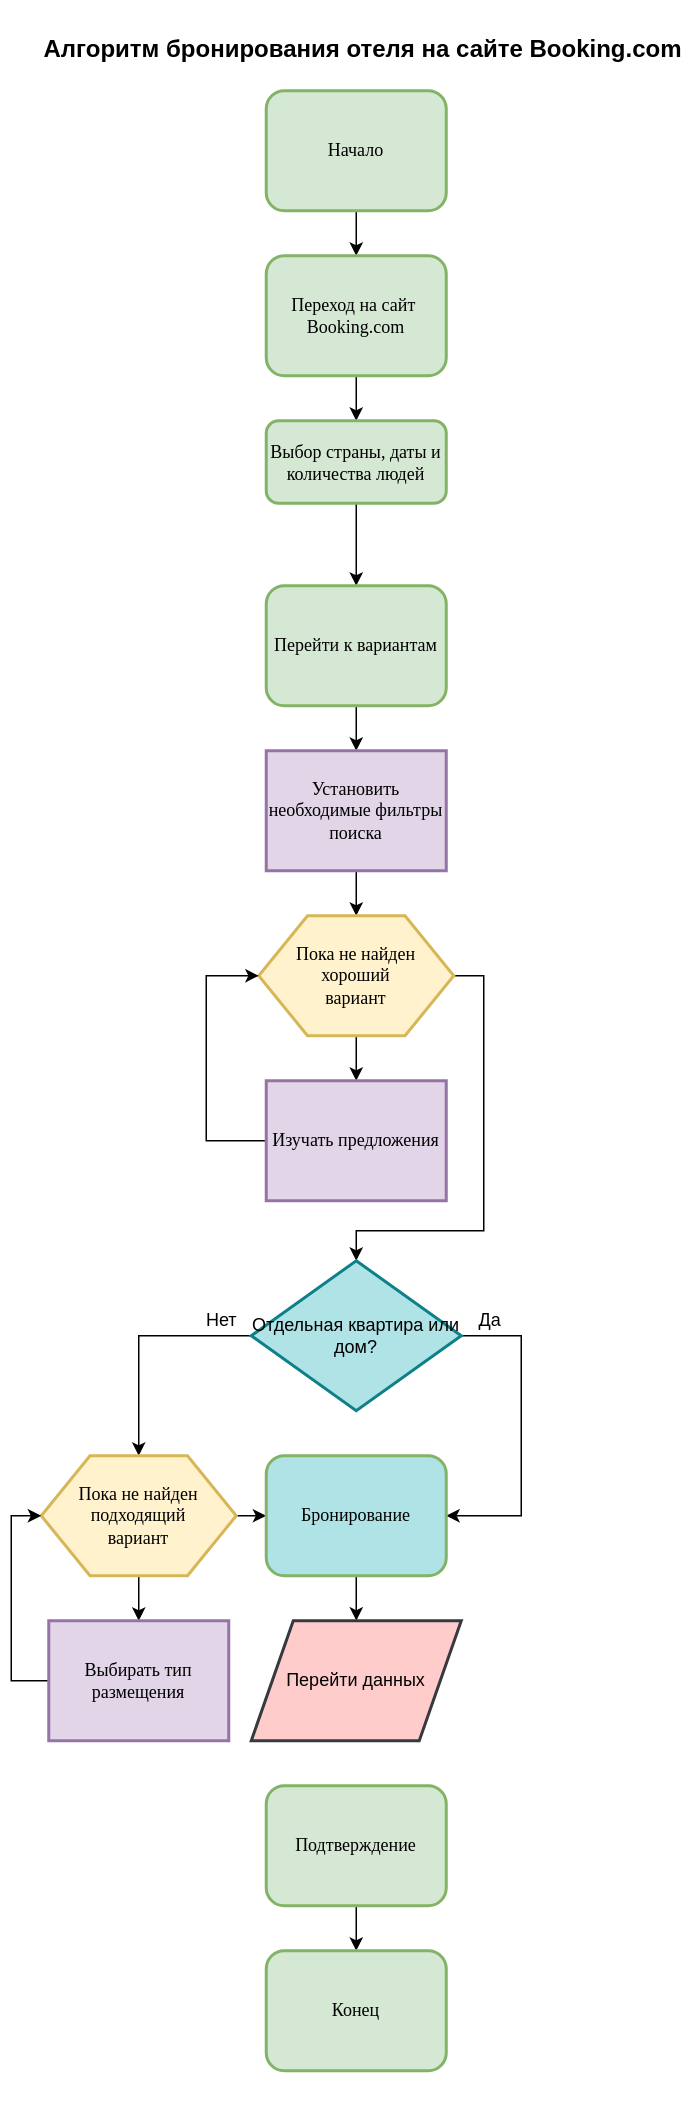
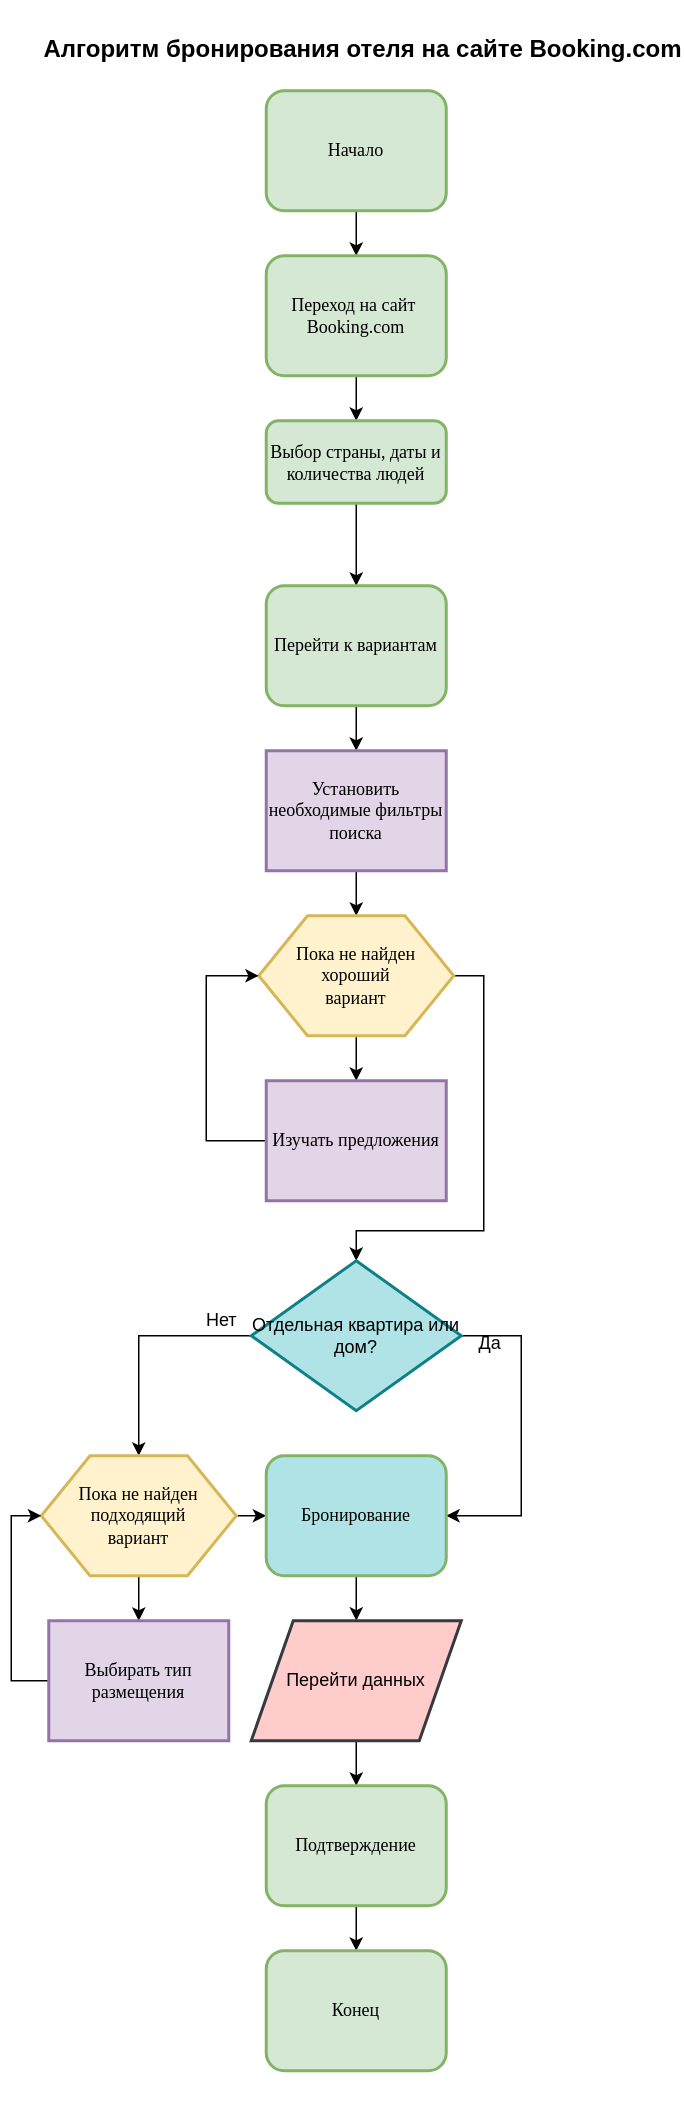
- <mxCell id="34" value="Да" style="text;html=1;resizable=0;points=[];autosize=1;align=left;verticalAlign=top;spacingTop=-4;" vertex="1" parent="1"><mxGeometry x="310" y="870" width="30" height="20" as="geometry" /></mxCell>
+ <mxCell id="34" value="Да" style="text;html=1;resizable=0;points=[];autosize=1;align=left;verticalAlign=top;spacingTop=-4;" vertex="1" parent="1"><mxGeometry x="310" y="885" width="30" height="20" as="geometry" /></mxCell>
+ <mxCell id="29" style="edgeStyle=orthogonalEdgeStyle;rounded=0;orthogonalLoop=1;jettySize=auto;html=1;exitX=0.5;exitY=1;exitDx=0;exitDy=0;entryX=0.5;entryY=0;entryDx=0;entryDy=0;" edge="1" parent="1" source="30" target="32"><mxGeometry relative="1" as="geometry" /></mxCell>
